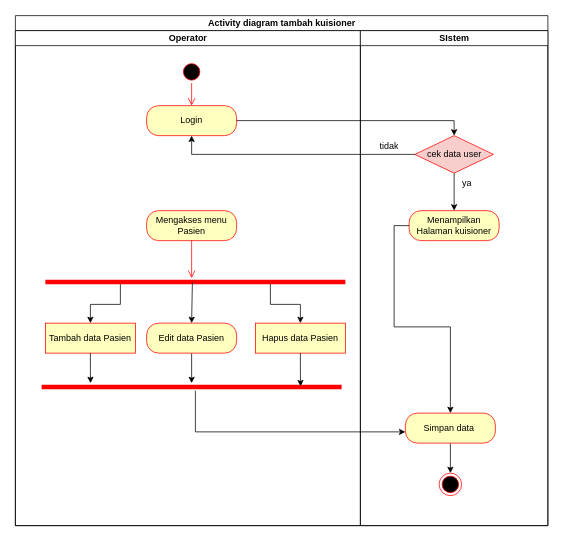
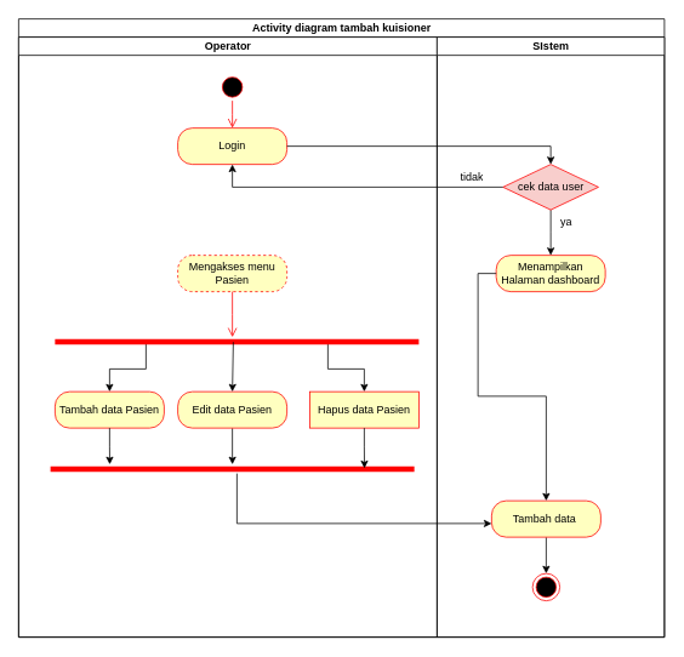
- <mxCell id="7" value="Mengakses menu Pasien" style="rounded=1;whiteSpace=wrap;html=1;arcSize=40;fontColor=#000000;fillColor=#ffffc0;strokeColor=#ff0000;" vertex="1" parent="3"><mxGeometry x="175.0" y="240" width="120" height="40" as="geometry" /></mxCell>
+ <mxCell id="7" value="Mengakses menu Pasien" style="rounded=1;whiteSpace=wrap;html=1;arcSize=40;fontColor=#000000;fillColor=#ffffc0;strokeColor=#ff0000;dashed=1;" vertex="1" parent="3"><mxGeometry x="175.0" y="240" width="120" height="40" as="geometry" /></mxCell>
- <mxCell id="26" value="Menampilkan Halaman kuisioner" style="rounded=1;whiteSpace=wrap;html=1;arcSize=40;fontColor=#000000;fillColor=#ffffc0;strokeColor=#ff0000;" vertex="1" parent="21"><mxGeometry x="65.0" y="240" width="120" height="40" as="geometry" /></mxCell>
+ <mxCell id="26" value="Menampilkan Halaman dashboard" style="rounded=1;whiteSpace=wrap;html=1;arcSize=40;fontColor=#000000;fillColor=#ffffc0;strokeColor=#ff0000;" vertex="1" parent="21"><mxGeometry x="65.0" y="240" width="120" height="40" as="geometry" /></mxCell>
- <mxCell id="12" value="Tambah data Pasien" style="whiteSpace=wrap;html=1;arcSize=40;fontColor=#000000;fillColor=#ffffc0;strokeColor=#ff0000;rounded=0;" vertex="1" parent="3"><mxGeometry x="40.0" y="390" width="120" height="40" as="geometry" /></mxCell>
+ <mxCell id="12" value="Tambah data Pasien" style="rounded=1;whiteSpace=wrap;html=1;arcSize=40;fontColor=#000000;fillColor=#ffffc0;strokeColor=#ff0000;" vertex="1" parent="3"><mxGeometry x="40.0" y="390" width="120" height="40" as="geometry" /></mxCell>
- <mxCell id="28" value="Simpan data&amp;nbsp;" style="rounded=1;whiteSpace=wrap;html=1;arcSize=40;fontColor=#000000;fillColor=#ffffc0;strokeColor=#ff0000;" vertex="1" parent="21"><mxGeometry x="60.0" y="510" width="120" height="40" as="geometry" /></mxCell>
+ <mxCell id="28" value="Tambah data&amp;nbsp;" style="rounded=1;whiteSpace=wrap;html=1;arcSize=40;fontColor=#000000;fillColor=#ffffc0;strokeColor=#ff0000;" vertex="1" parent="21"><mxGeometry x="60.0" y="510" width="120" height="40" as="geometry" /></mxCell>
